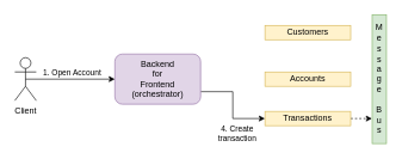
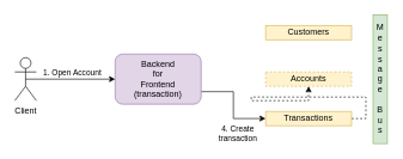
- <mxCell id="7" value="Backend&lt;br&gt;for&lt;br&gt;Frontend&lt;br&gt;(orchestrator)" style="rounded=1;whiteSpace=wrap;html=1;fillColor=#e1d5e7;strokeColor=#9673a6;" vertex="1" parent="1"><mxGeometry x="160" y="75" width="120" height="70" as="geometry" /></mxCell>
+ <mxCell id="7" value="Backend&lt;br&gt;for&lt;br&gt;Frontend&lt;br&gt;(transaction)" style="rounded=1;whiteSpace=wrap;html=1;fillColor=#e1d5e7;strokeColor=#9673a6;" vertex="1" parent="1"><mxGeometry x="160" y="75" width="120" height="70" as="geometry" /></mxCell>
- <mxCell id="9" value="Accounts" style="rounded=0;whiteSpace=wrap;html=1;fillColor=#fff2cc;strokeColor=#d6b656;" vertex="1" parent="1"><mxGeometry x="370" y="100" width="120" height="20" as="geometry" /></mxCell>
+ <mxCell id="9" value="Accounts" style="rounded=0;whiteSpace=wrap;html=1;fillColor=#fff2cc;strokeColor=#d6b656;dashed=1;" vertex="1" parent="1"><mxGeometry x="370" y="100" width="120" height="20" as="geometry" /></mxCell>
- <mxCell id="10" style="edgeStyle=orthogonalEdgeStyle;rounded=0;orthogonalLoop=1;jettySize=auto;html=1;exitX=1;exitY=0.5;exitDx=0;exitDy=0;entryX=-0.017;entryY=0.807;entryDx=0;entryDy=0;entryPerimeter=0;dashed=1;" edge="1" parent="1" source="11" target="12"><mxGeometry relative="1" as="geometry" /></mxCell>
+ <mxCell id="10" style="edgeStyle=orthogonalEdgeStyle;rounded=0;orthogonalLoop=1;jettySize=auto;html=1;exitX=1;exitY=0.5;exitDx=0;exitDy=0;dashed=1;" edge="1" parent="1" source="11" target="9"><mxGeometry relative="1" as="geometry" /></mxCell>
